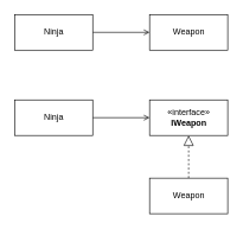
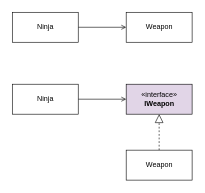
- <mxCell id="2" value="«interface»&lt;br&gt;&lt;b&gt;IWeapon&lt;/b&gt;" style="html=1;" parent="1" vertex="1"><mxGeometry x="210" y="140" width="110" height="50" as="geometry" /></mxCell>
+ <mxCell id="2" value="«interface»&lt;br&gt;&lt;b&gt;IWeapon&lt;/b&gt;" style="html=1;fillColor=#e1d5e7;" parent="1" vertex="1"><mxGeometry x="210" y="140" width="110" height="50" as="geometry" /></mxCell>
